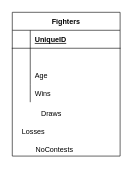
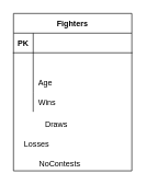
+ <mxCell id="4" value="PK" style="shape=partialRectangle;connectable=0;fillColor=none;top=0;left=0;bottom=0;right=0;fontStyle=1;overflow=hidden;" vertex="1" parent="3"><mxGeometry width="30" height="30" as="geometry" /></mxCell>
- <mxCell id="5" value="UniqueID" style="shape=partialRectangle;connectable=0;fillColor=none;top=0;left=0;bottom=0;right=0;align=left;spacingLeft=6;fontStyle=5;overflow=hidden;" vertex="1" parent="3"><mxGeometry x="30" width="150" height="30" as="geometry" /></mxCell>
